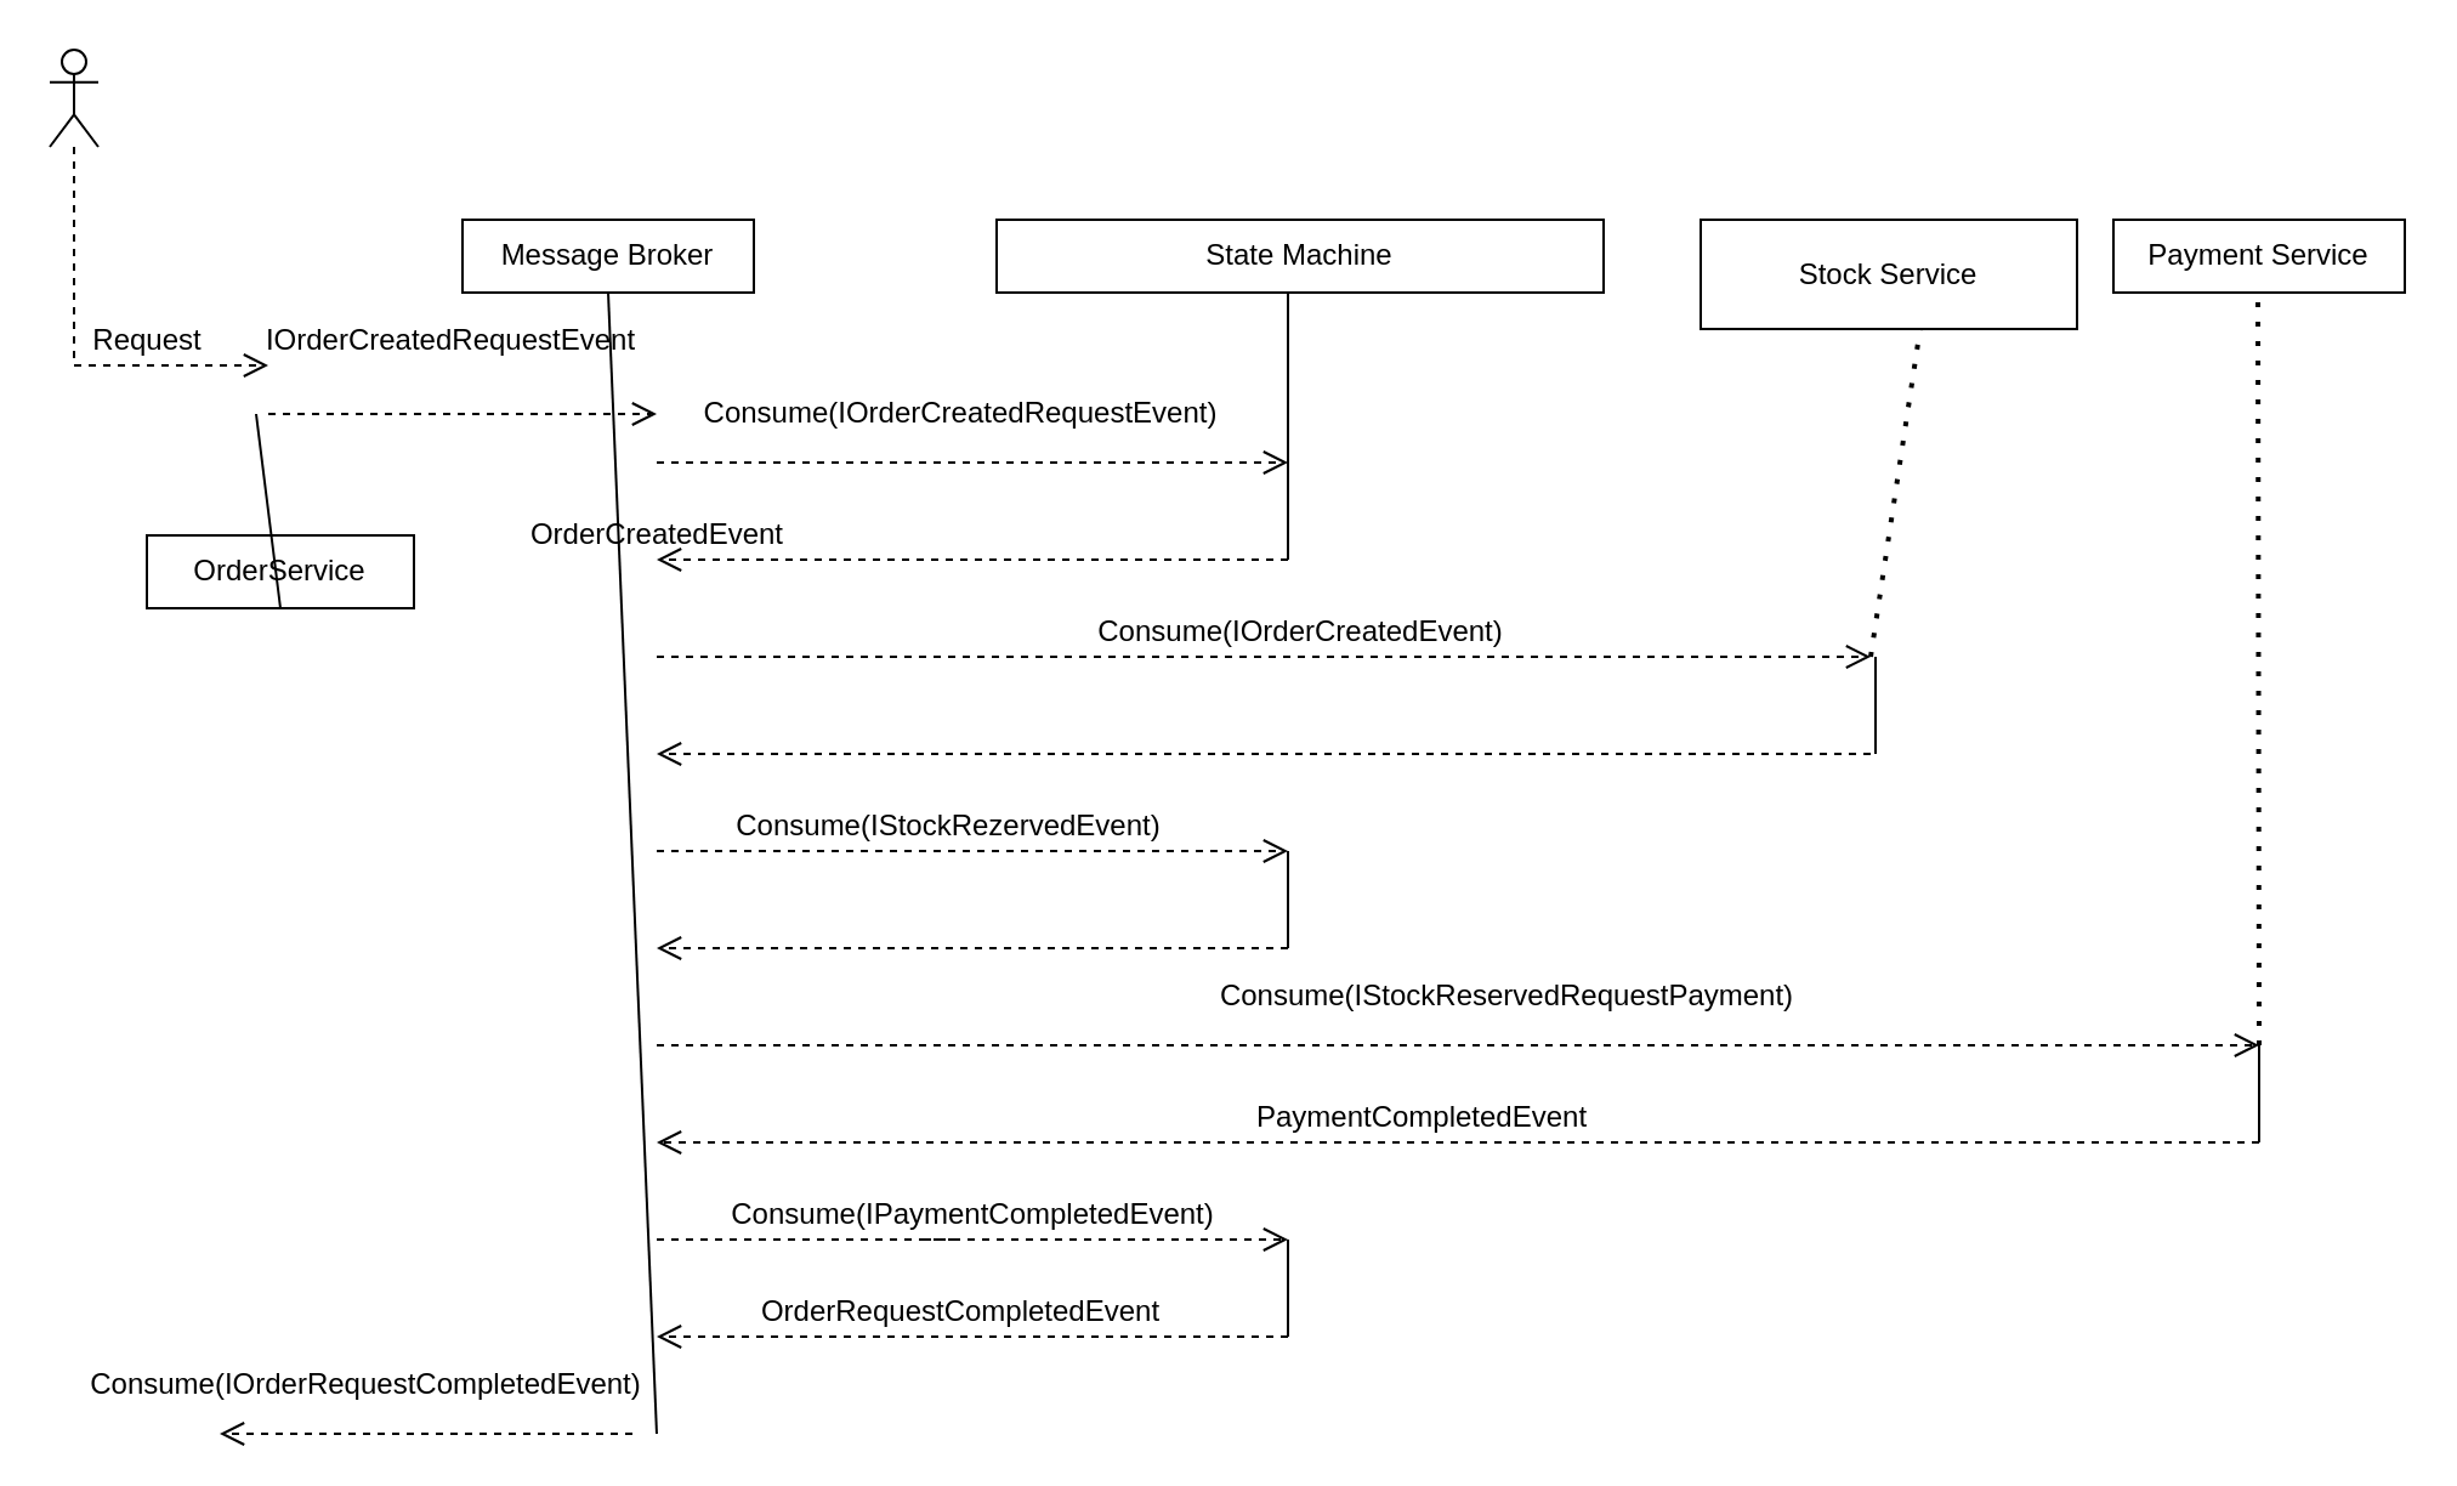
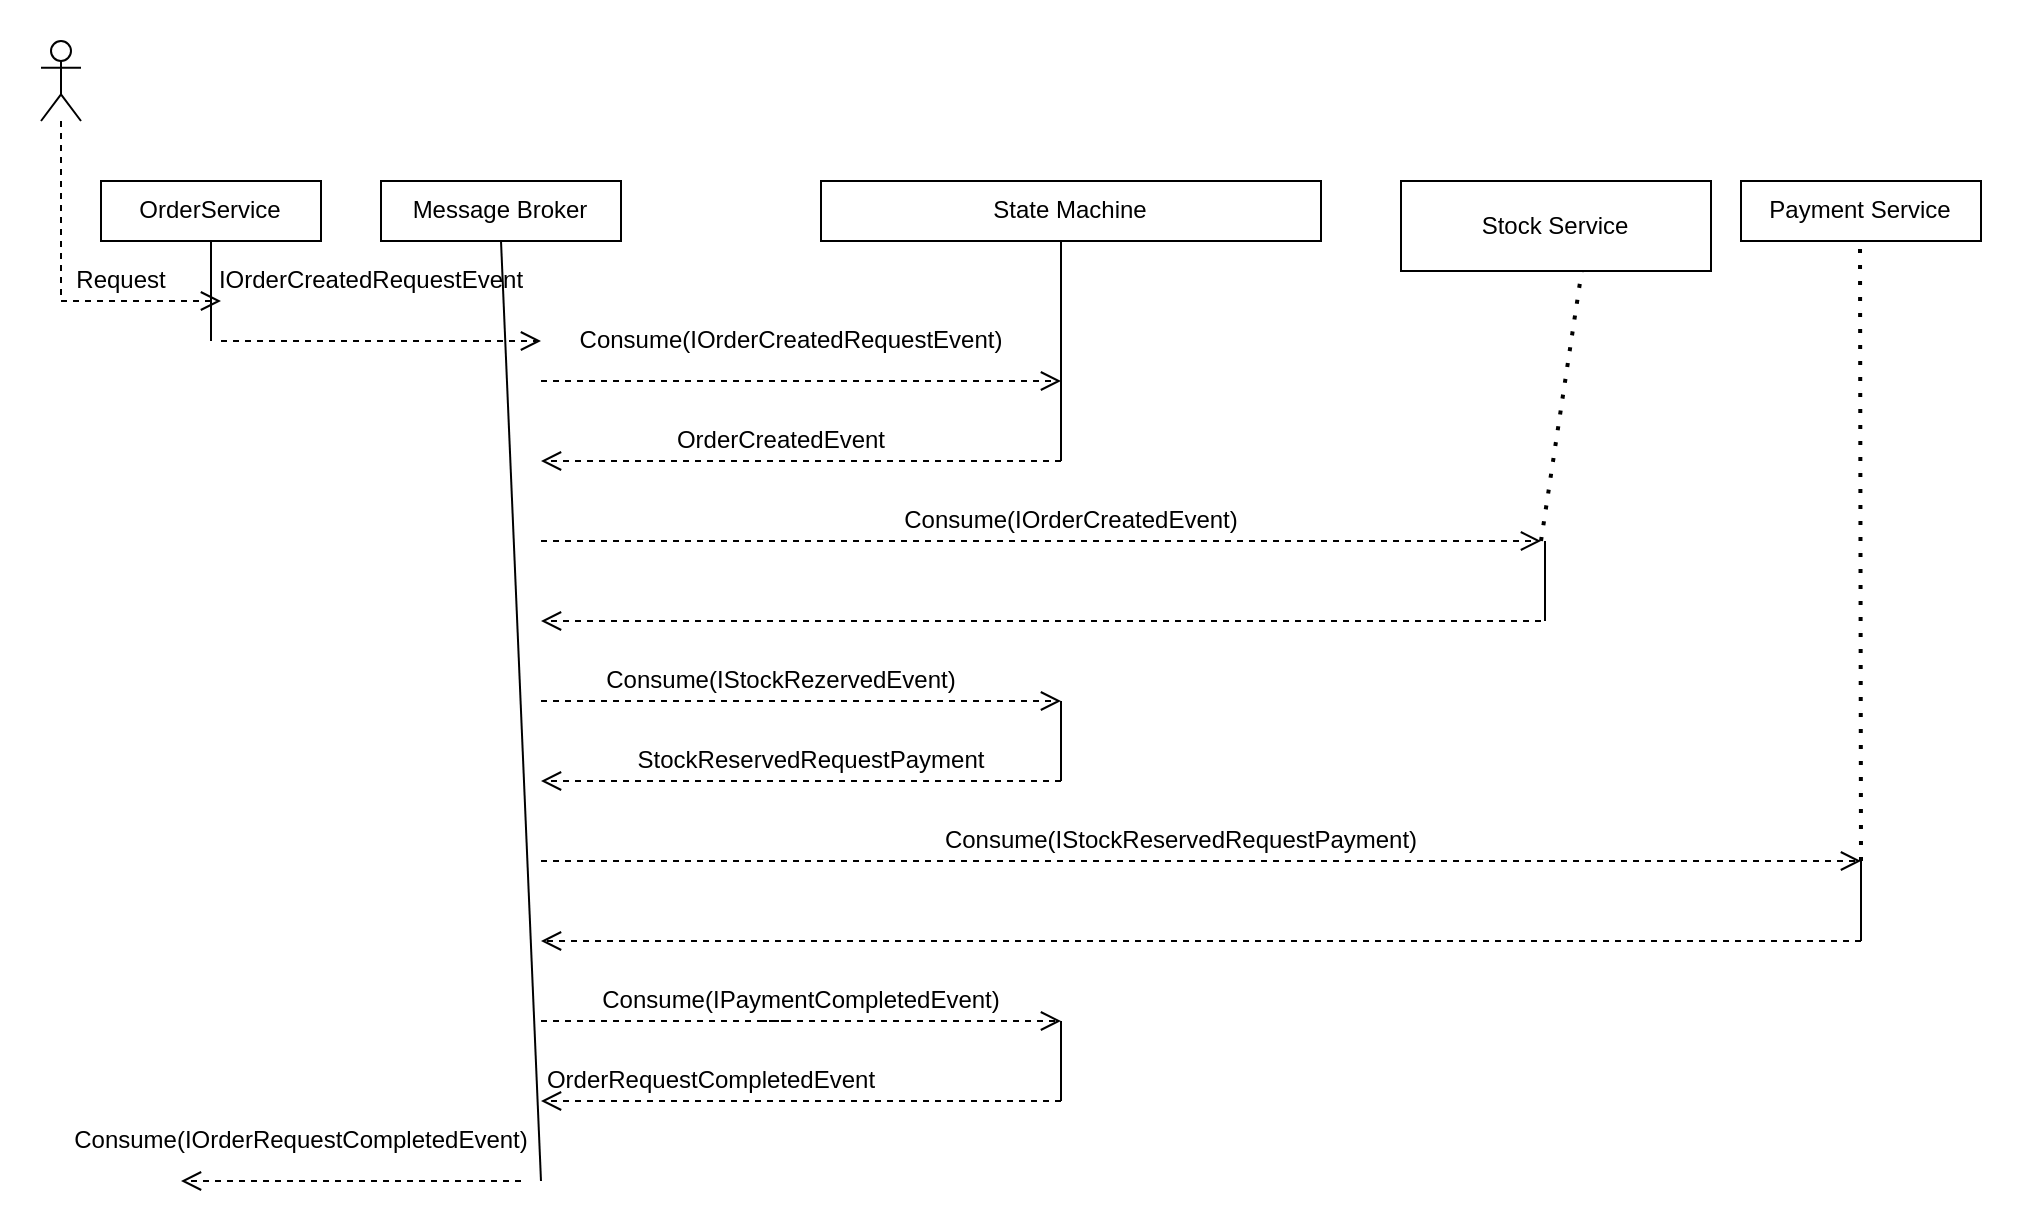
- <mxCell id="17" value="OrderCreatedEvent" style="text;html=1;align=center;verticalAlign=middle;resizable=0;points=[];autosize=1;strokeColor=none;fillColor=none;" parent="1" vertex="1"><mxGeometry x="210" y="210" width="120" height="20" as="geometry" /></mxCell>
+ <mxCell id="17" value="OrderCreatedEvent" style="text;html=1;align=center;verticalAlign=middle;resizable=0;points=[];autosize=1;strokeColor=none;fillColor=none;" parent="1" vertex="1"><mxGeometry x="330" y="210" width="120" height="20" as="geometry" /></mxCell>
- <mxCell id="2" value="OrderService" style="rounded=0;whiteSpace=wrap;html=1;" parent="1" vertex="1"><mxGeometry x="60" y="220" width="110" height="30" as="geometry" /></mxCell>
+ <mxCell id="2" value="OrderService" style="rounded=0;whiteSpace=wrap;html=1;" parent="1" vertex="1"><mxGeometry x="50" y="90" width="110" height="30" as="geometry" /></mxCell>
+ <mxCell id="25" value="StockReservedRequestPayment" style="text;html=1;align=center;verticalAlign=middle;resizable=0;points=[];autosize=1;strokeColor=none;fillColor=none;" parent="1" vertex="1"><mxGeometry x="310" y="370" width="190" height="20" as="geometry" /></mxCell>
- <mxCell id="29" value="Consume(IStockReservedRequestPayment)" style="text;html=1;align=center;verticalAlign=middle;resizable=0;points=[];autosize=1;strokeColor=none;fillColor=none;" parent="1" vertex="1"><mxGeometry x="495" y="400" width="250" height="20" as="geometry" /></mxCell>
+ <mxCell id="29" value="Consume(IStockReservedRequestPayment)" style="text;html=1;align=center;verticalAlign=middle;resizable=0;points=[];autosize=1;strokeColor=none;fillColor=none;" parent="1" vertex="1"><mxGeometry x="465" y="410" width="250" height="20" as="geometry" /></mxCell>
- <mxCell id="32" value="PaymentCompletedEvent" style="text;html=1;align=center;verticalAlign=middle;resizable=0;points=[];autosize=1;strokeColor=none;fillColor=none;" parent="1" vertex="1"><mxGeometry x="510" y="450" width="150" height="20" as="geometry" /></mxCell>
- <mxCell id="38" value="OrderRequestCompletedEvent" style="text;html=1;align=center;verticalAlign=middle;resizable=0;points=[];autosize=1;strokeColor=none;fillColor=none;" parent="1" vertex="1"><mxGeometry x="305" y="530" width="180" height="20" as="geometry" /></mxCell>
+ <mxCell id="38" value="OrderRequestCompletedEvent" style="text;html=1;align=center;verticalAlign=middle;resizable=0;points=[];autosize=1;strokeColor=none;fillColor=none;" parent="1" vertex="1"><mxGeometry x="265" y="530" width="180" height="20" as="geometry" /></mxCell>
